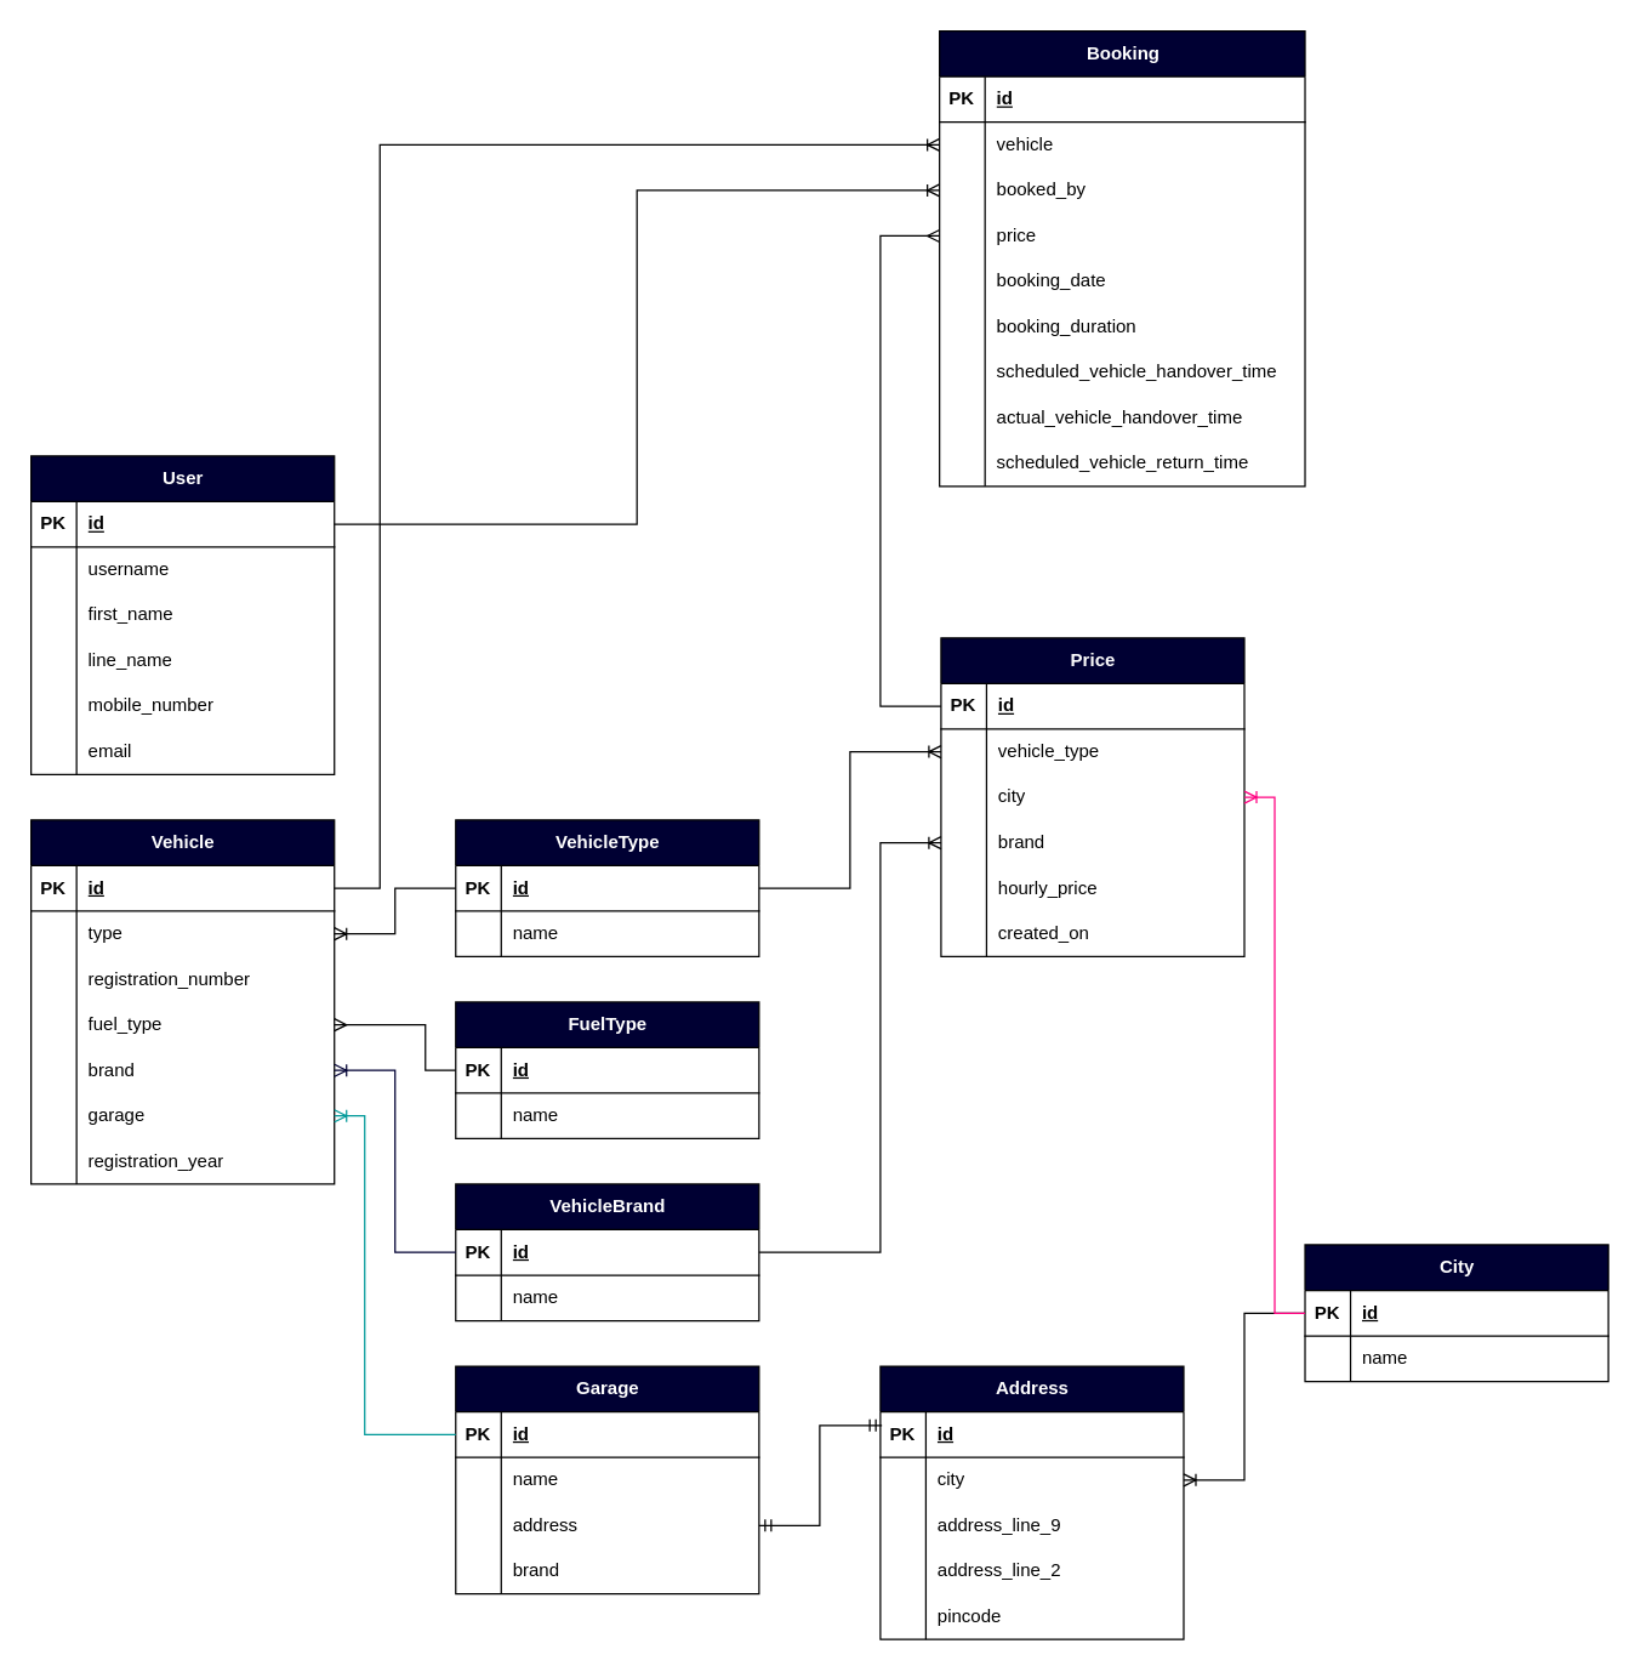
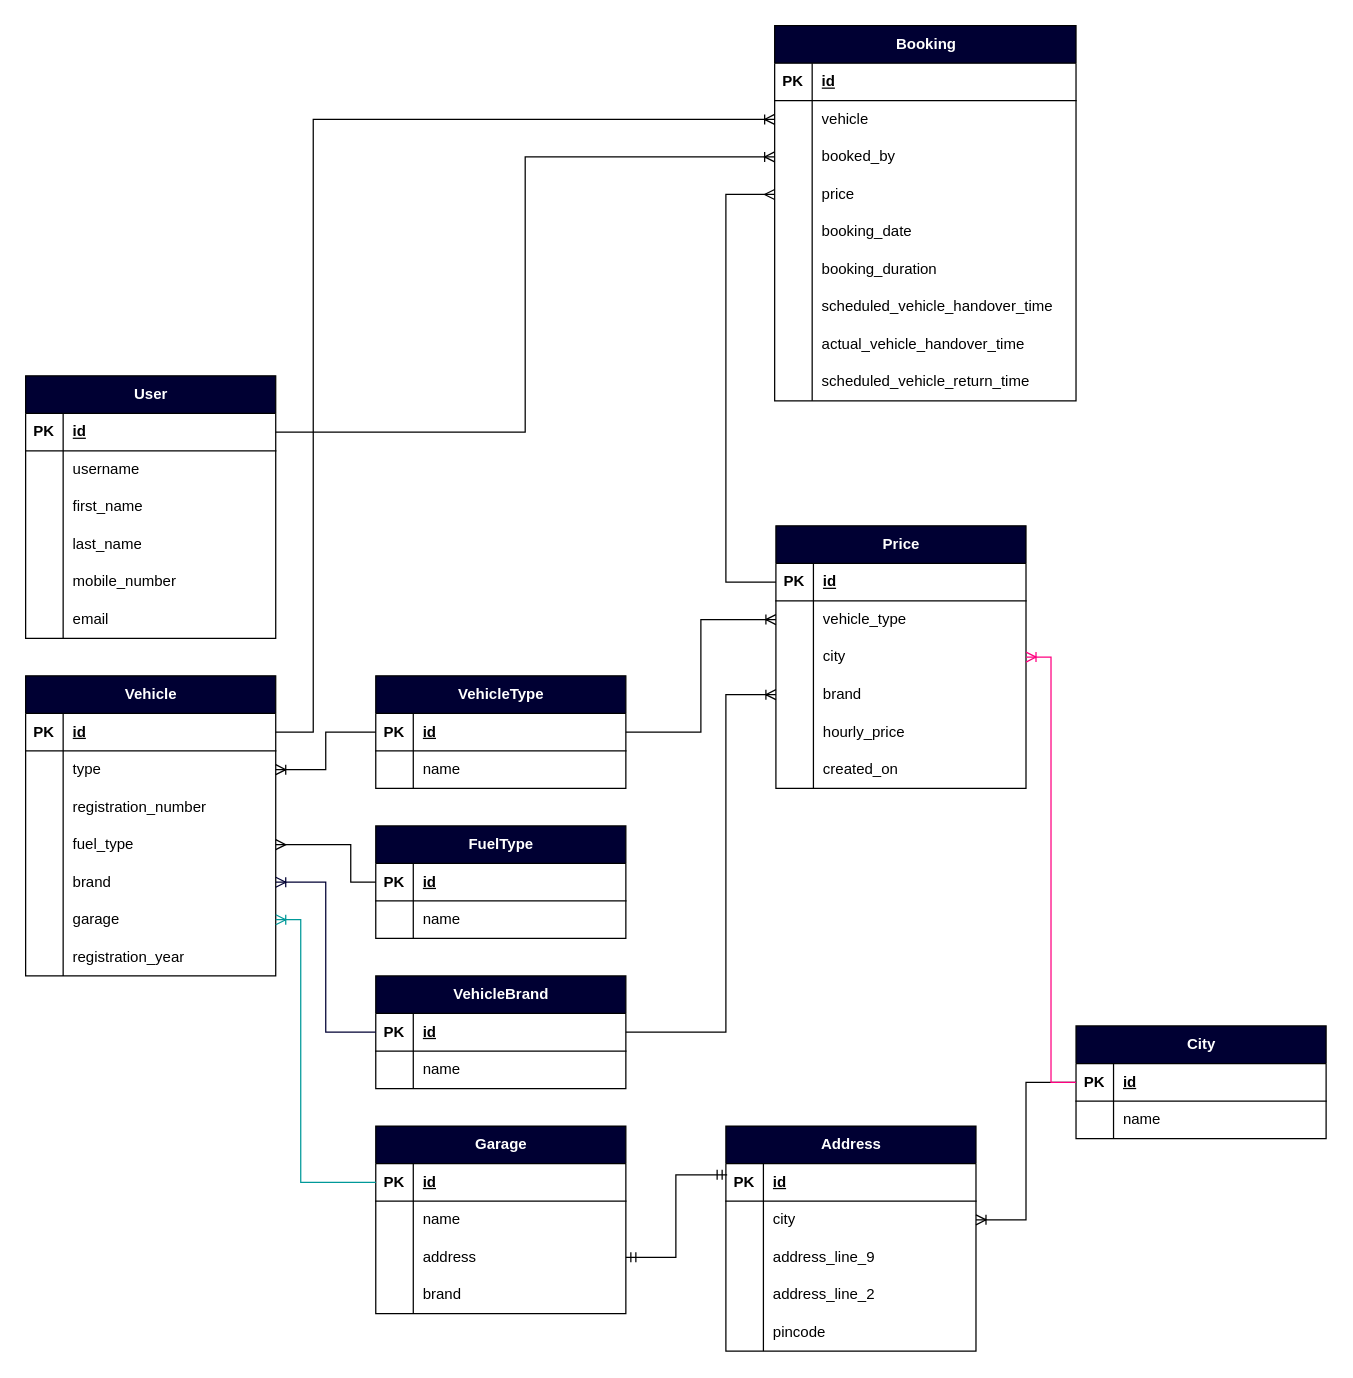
- <mxCell id="14" value="line_name" style="shape=partialRectangle;connectable=0;fillColor=none;top=0;left=0;bottom=0;right=0;align=left;spacingLeft=6;overflow=hidden;whiteSpace=wrap;html=1;" vertex="1" parent="12"><mxGeometry x="30" width="170" height="30" as="geometry"><mxRectangle width="170" height="30" as="alternateBounds" /></mxGeometry></mxCell>
+ <mxCell id="14" value="last_name" style="shape=partialRectangle;connectable=0;fillColor=none;top=0;left=0;bottom=0;right=0;align=left;spacingLeft=6;overflow=hidden;whiteSpace=wrap;html=1;" vertex="1" parent="12"><mxGeometry x="30" width="170" height="30" as="geometry"><mxRectangle width="170" height="30" as="alternateBounds" /></mxGeometry></mxCell>
